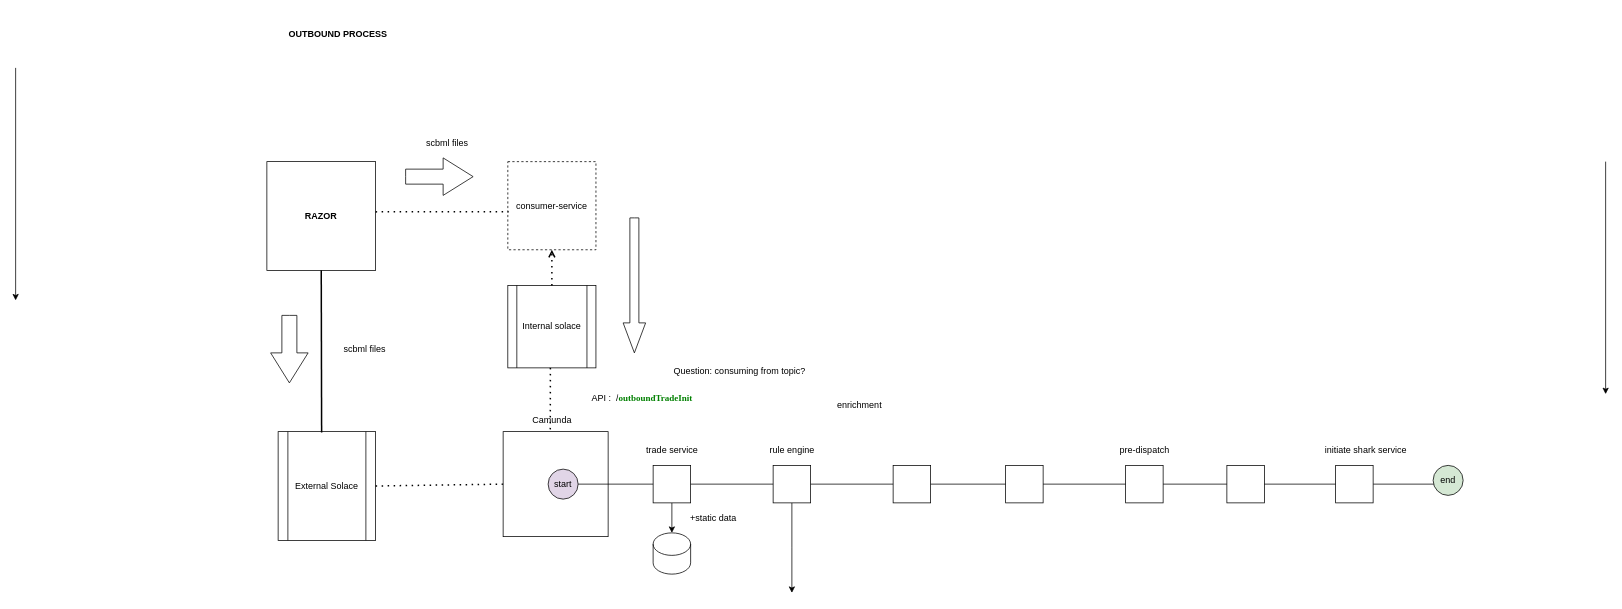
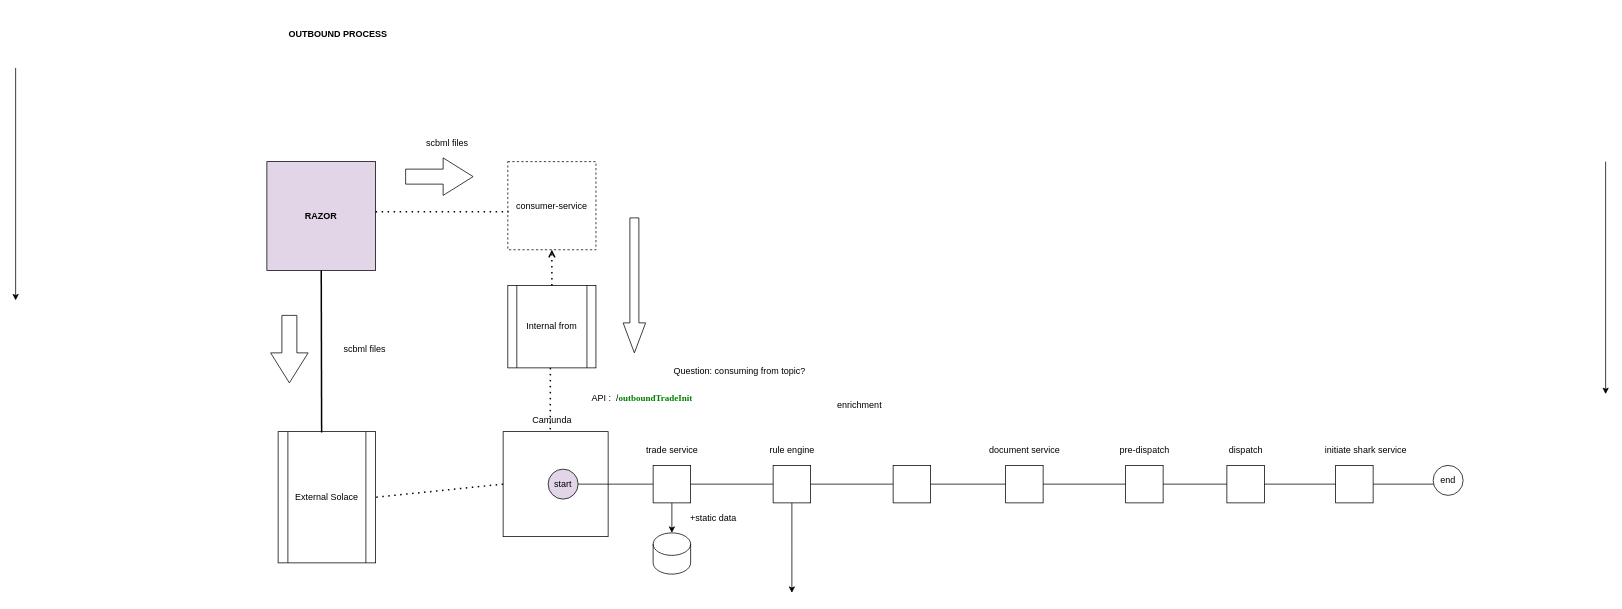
- <mxCell id="29" value="&lt;b&gt;RAZOR&lt;/b&gt;" style="whiteSpace=wrap;html=1;aspect=fixed;" parent="1" vertex="1"><mxGeometry x="355" y="215" width="145" height="145" as="geometry" /></mxCell>
+ <mxCell id="29" value="&lt;b&gt;RAZOR&lt;/b&gt;" style="whiteSpace=wrap;html=1;aspect=fixed;fillColor=#e1d5e7;" parent="1" vertex="1"><mxGeometry x="355" y="215" width="145" height="145" as="geometry" /></mxCell>
- <mxCell id="34" value="Internal solace" style="shape=process;whiteSpace=wrap;html=1;backgroundOutline=1;" parent="1" vertex="1"><mxGeometry x="676.25" y="380" width="117.5" height="110" as="geometry" /></mxCell>
+ <mxCell id="34" value="Internal from" style="shape=process;whiteSpace=wrap;html=1;backgroundOutline=1;" parent="1" vertex="1"><mxGeometry x="676.25" y="380" width="117.5" height="110" as="geometry" /></mxCell>
+ <mxCell id="19" value="document service" style="text;html=1;align=center;verticalAlign=middle;resizable=0;points=[];autosize=1;strokeColor=none;fillColor=none;" parent="1" vertex="1"><mxGeometry x="1310" y="590" width="110" height="20" as="geometry" /></mxCell>
+ <mxCell id="21" value="dispatch" style="text;html=1;align=center;verticalAlign=middle;resizable=0;points=[];autosize=1;strokeColor=none;fillColor=none;" parent="1" vertex="1"><mxGeometry x="1630" y="590" width="60" height="20" as="geometry" /></mxCell>
- <mxCell id="25" value="end" style="ellipse;whiteSpace=wrap;html=1;aspect=fixed;fillColor=#d5e8d4;" parent="1" vertex="1"><mxGeometry x="1910" y="620" width="40" height="40" as="geometry" /></mxCell>
+ <mxCell id="25" value="end" style="ellipse;whiteSpace=wrap;html=1;aspect=fixed;" parent="1" vertex="1"><mxGeometry x="1910" y="620" width="40" height="40" as="geometry" /></mxCell>
- <mxCell id="30" value="External Solace" style="shape=process;whiteSpace=wrap;html=1;backgroundOutline=1;" parent="1" vertex="1"><mxGeometry x="370" y="575" width="130" height="145" as="geometry" /></mxCell>
+ <mxCell id="30" value="External Solace" style="shape=process;whiteSpace=wrap;html=1;backgroundOutline=1;" parent="1" vertex="1"><mxGeometry x="370" y="575" width="130" height="175" as="geometry" /></mxCell>
